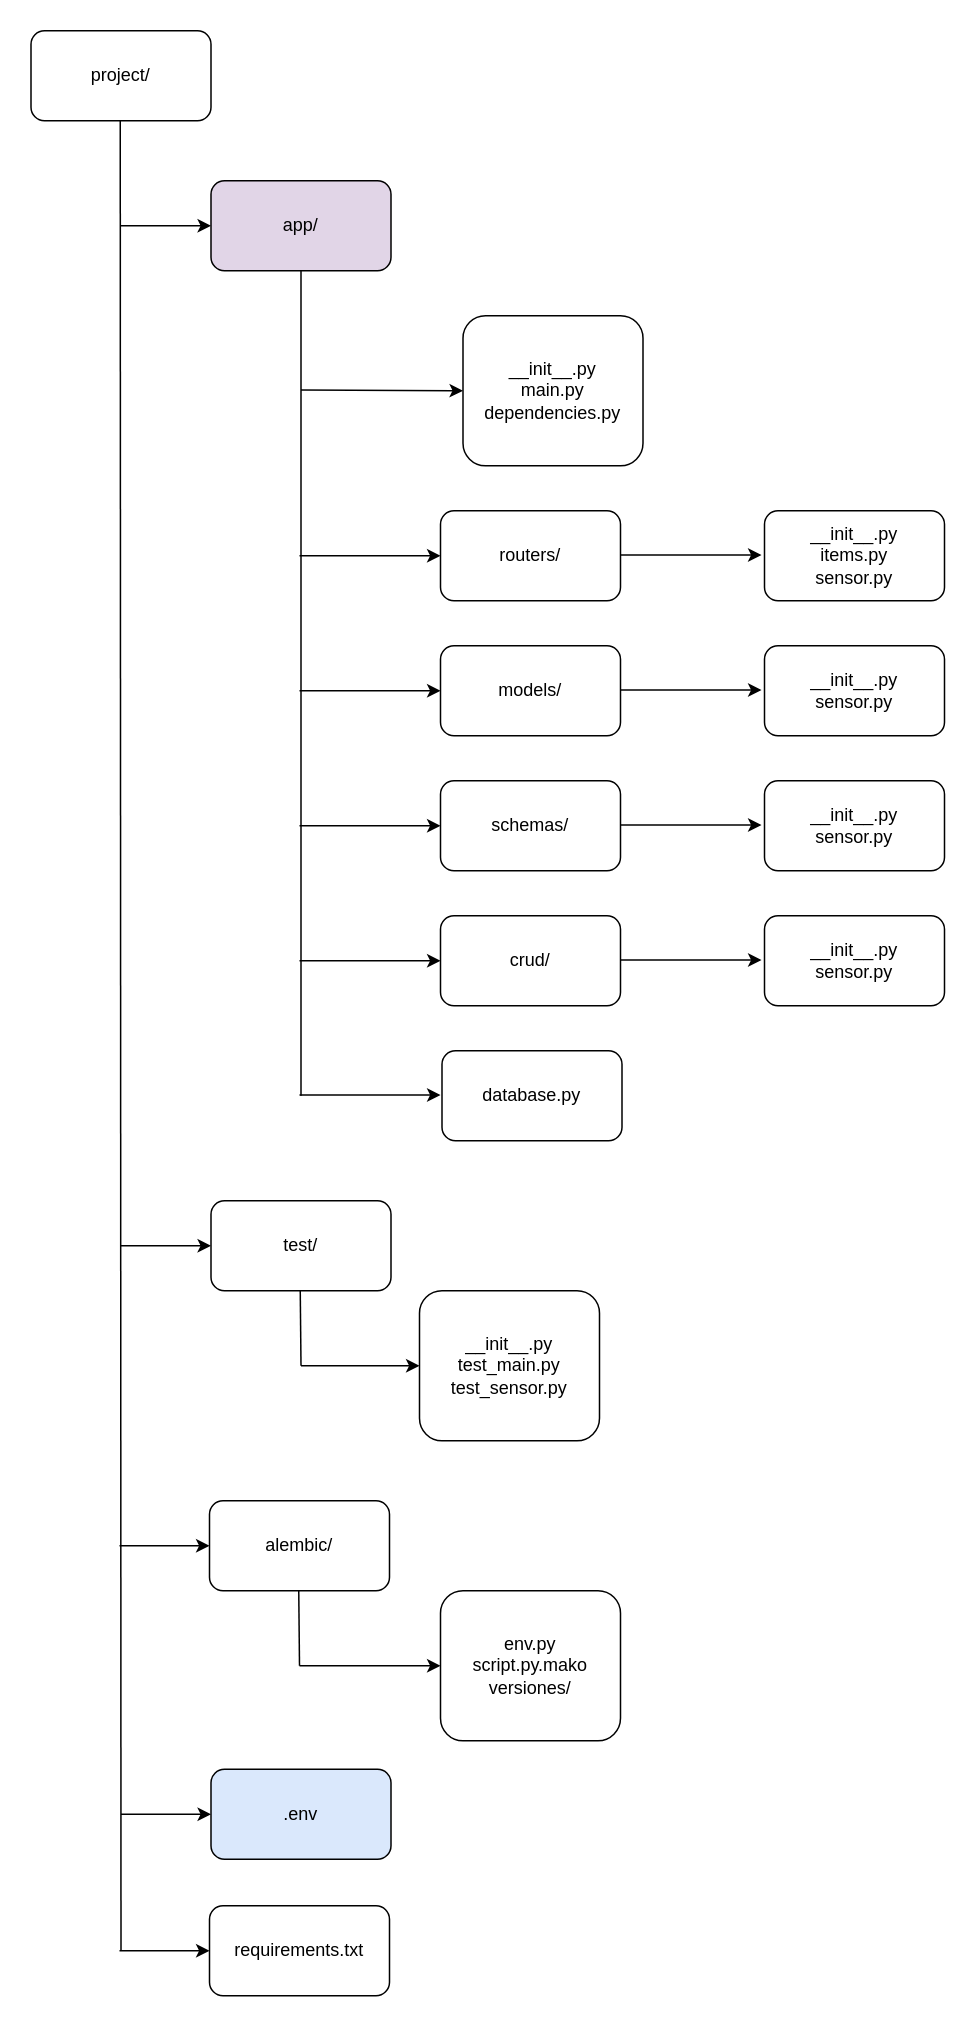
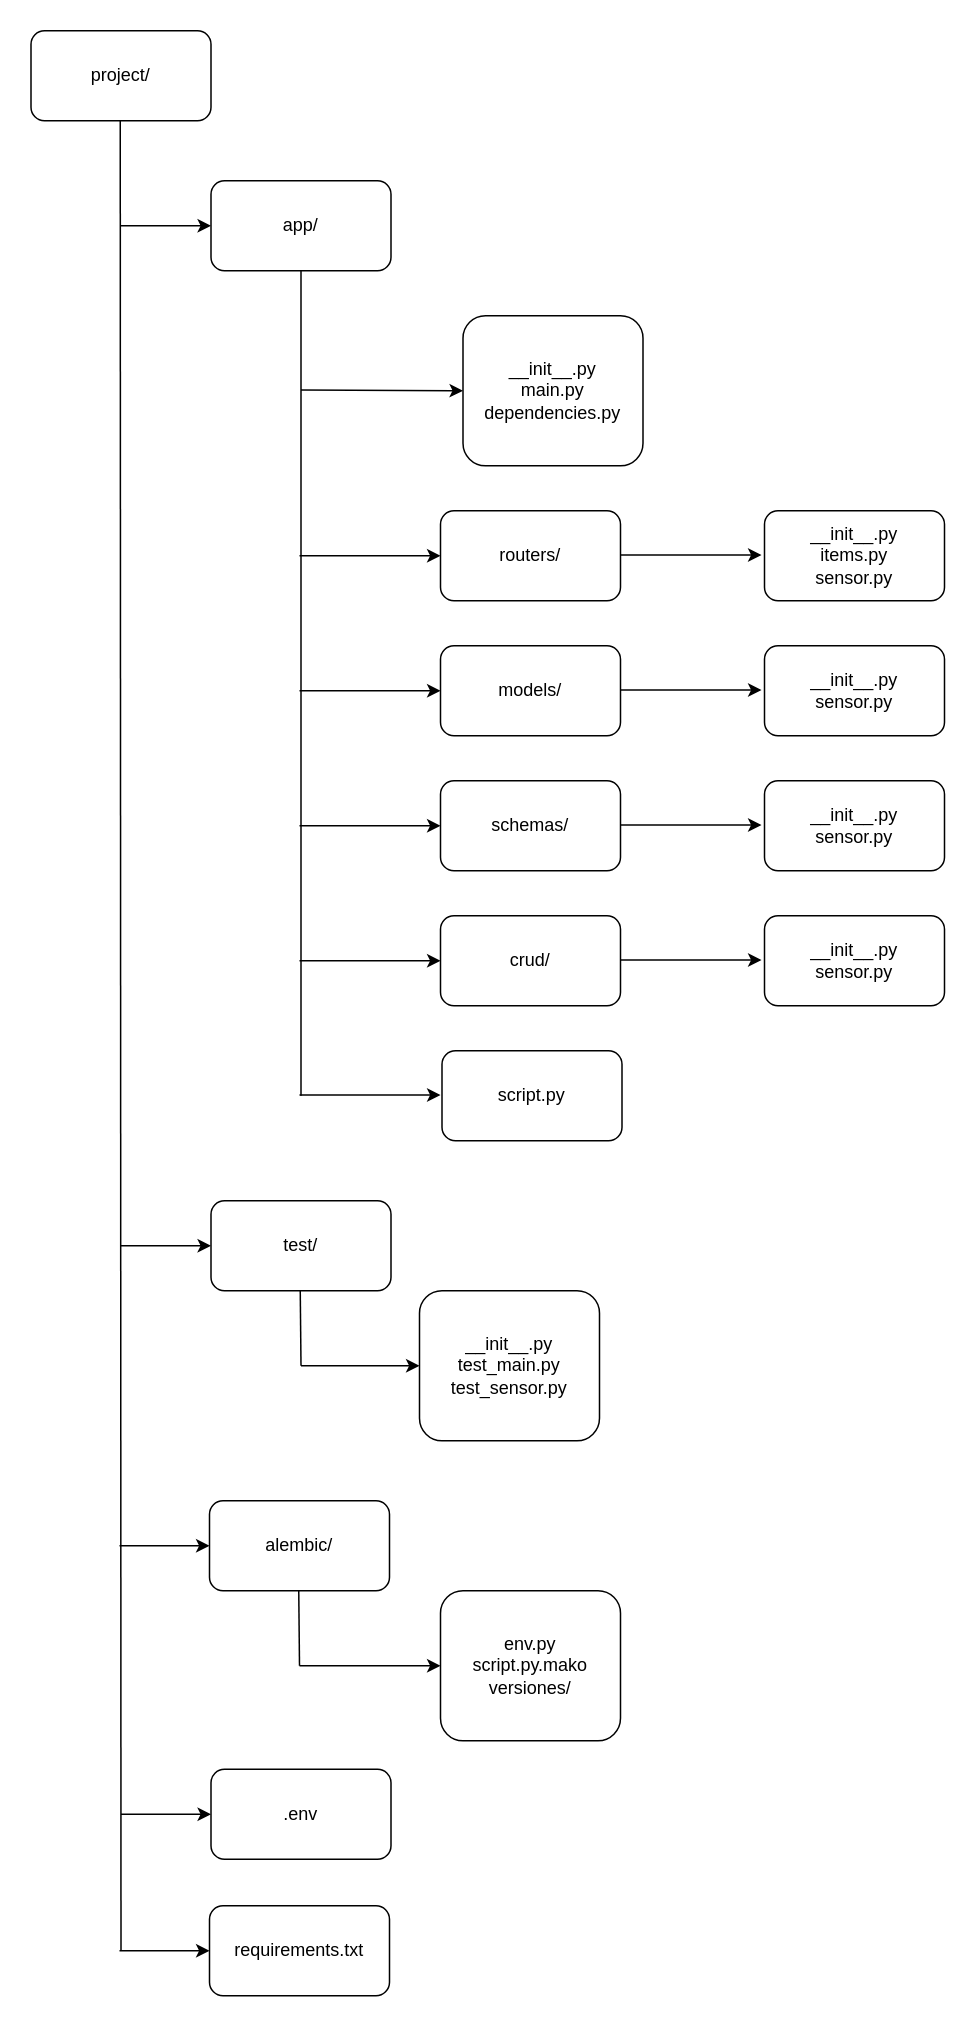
- <mxCell id="2" value="app/" style="rounded=1;whiteSpace=wrap;html=1;fillColor=#e1d5e7;" parent="1" vertex="1"><mxGeometry x="140" y="120" width="120" height="60" as="geometry" /></mxCell>
+ <mxCell id="2" value="app/" style="rounded=1;whiteSpace=wrap;html=1;" parent="1" vertex="1"><mxGeometry x="140" y="120" width="120" height="60" as="geometry" /></mxCell>
- <mxCell id="22" value="database.py" style="rounded=1;whiteSpace=wrap;html=1;" parent="1" vertex="1"><mxGeometry x="294" y="700" width="120" height="60" as="geometry" /></mxCell>
+ <mxCell id="22" value="script.py" style="rounded=1;whiteSpace=wrap;html=1;" parent="1" vertex="1"><mxGeometry x="294" y="700" width="120" height="60" as="geometry" /></mxCell>
- <mxCell id="38" value=".env" style="rounded=1;whiteSpace=wrap;html=1;fillColor=#dae8fc;" parent="1" vertex="1"><mxGeometry x="140" y="1179" width="120" height="60" as="geometry" /></mxCell>
+ <mxCell id="38" value=".env" style="rounded=1;whiteSpace=wrap;html=1;" parent="1" vertex="1"><mxGeometry x="140" y="1179" width="120" height="60" as="geometry" /></mxCell>
